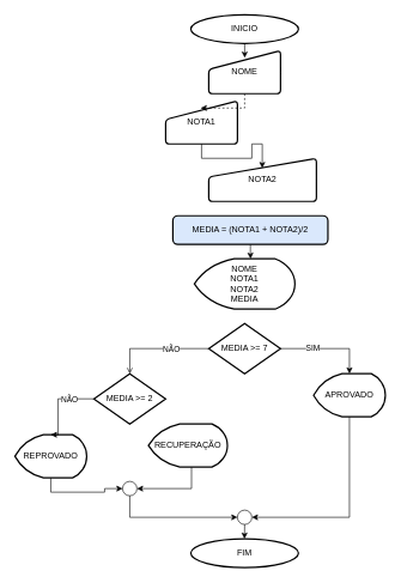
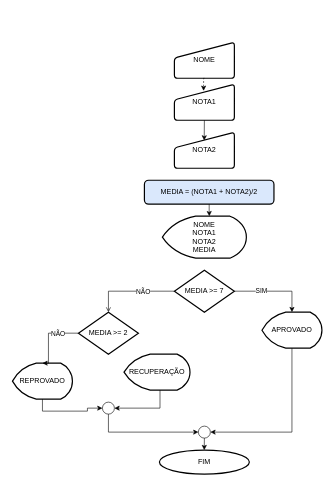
- <mxCell id="2" value="INICIO" style="strokeWidth=2;html=1;shape=mxgraph.flowchart.start_1;whiteSpace=wrap;" vertex="1" parent="1"><mxGeometry x="265" y="20" width="150" height="40" as="geometry" /></mxCell>
- <mxCell id="16" style="edgeStyle=orthogonalEdgeStyle;rounded=0;orthogonalLoop=1;jettySize=auto;html=1;exitX=0.5;exitY=1;exitDx=0;exitDy=0;exitPerimeter=0;entryX=0.501;entryY=0.167;entryDx=0;entryDy=0;entryPerimeter=0;" edge="1" parent="1" source="2" target="4"><mxGeometry relative="1" as="geometry" /></mxCell>
- <mxCell id="5" value="NOTA1" style="html=1;strokeWidth=2;shape=manualInput;whiteSpace=wrap;rounded=1;size=26;arcSize=11;" vertex="1" parent="1"><mxGeometry x="230" y="140" width="100" height="60" as="geometry" /></mxCell>
+ <mxCell id="5" value="NOTA1" style="html=1;strokeWidth=2;shape=manualInput;whiteSpace=wrap;rounded=1;size=26;arcSize=11;" vertex="1" parent="1"><mxGeometry x="290" y="140" width="100" height="60" as="geometry" /></mxCell>
- <mxCell id="6" value="NOTA2" style="html=1;strokeWidth=2;shape=manualInput;whiteSpace=wrap;rounded=1;size=26;arcSize=11;" vertex="1" parent="1"><mxGeometry x="290" y="220" width="150" height="60" as="geometry" /></mxCell>
+ <mxCell id="6" value="NOTA2" style="html=1;strokeWidth=2;shape=manualInput;whiteSpace=wrap;rounded=1;size=26;arcSize=11;" vertex="1" parent="1"><mxGeometry x="290" y="220" width="100" height="60" as="geometry" /></mxCell>
